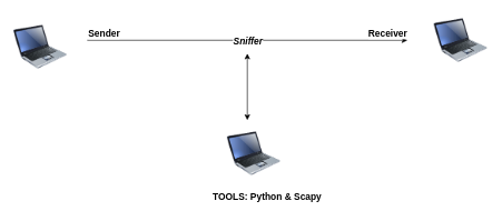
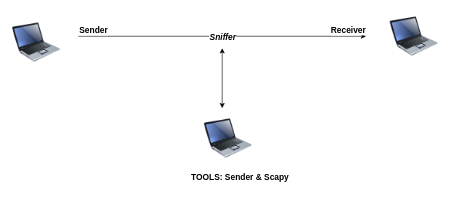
- <mxCell id="10" value="&lt;b&gt;&lt;font style=&quot;font-size: 14px;&quot;&gt;TOOLS: Python &amp;amp; Scapy&lt;/font&gt;&lt;/b&gt;" style="text;html=1;align=center;verticalAlign=middle;whiteSpace=wrap;rounded=0;" vertex="1" parent="1"><mxGeometry x="310" y="280" width="180" height="30" as="geometry" /></mxCell>
+ <mxCell id="10" value="&lt;b&gt;&lt;font style=&quot;font-size: 14px;&quot;&gt;TOOLS: Sender &amp;amp; Scapy&lt;/font&gt;&lt;/b&gt;" style="text;html=1;align=center;verticalAlign=middle;whiteSpace=wrap;rounded=0;" vertex="1" parent="1"><mxGeometry x="310" y="280" width="180" height="30" as="geometry" /></mxCell>
